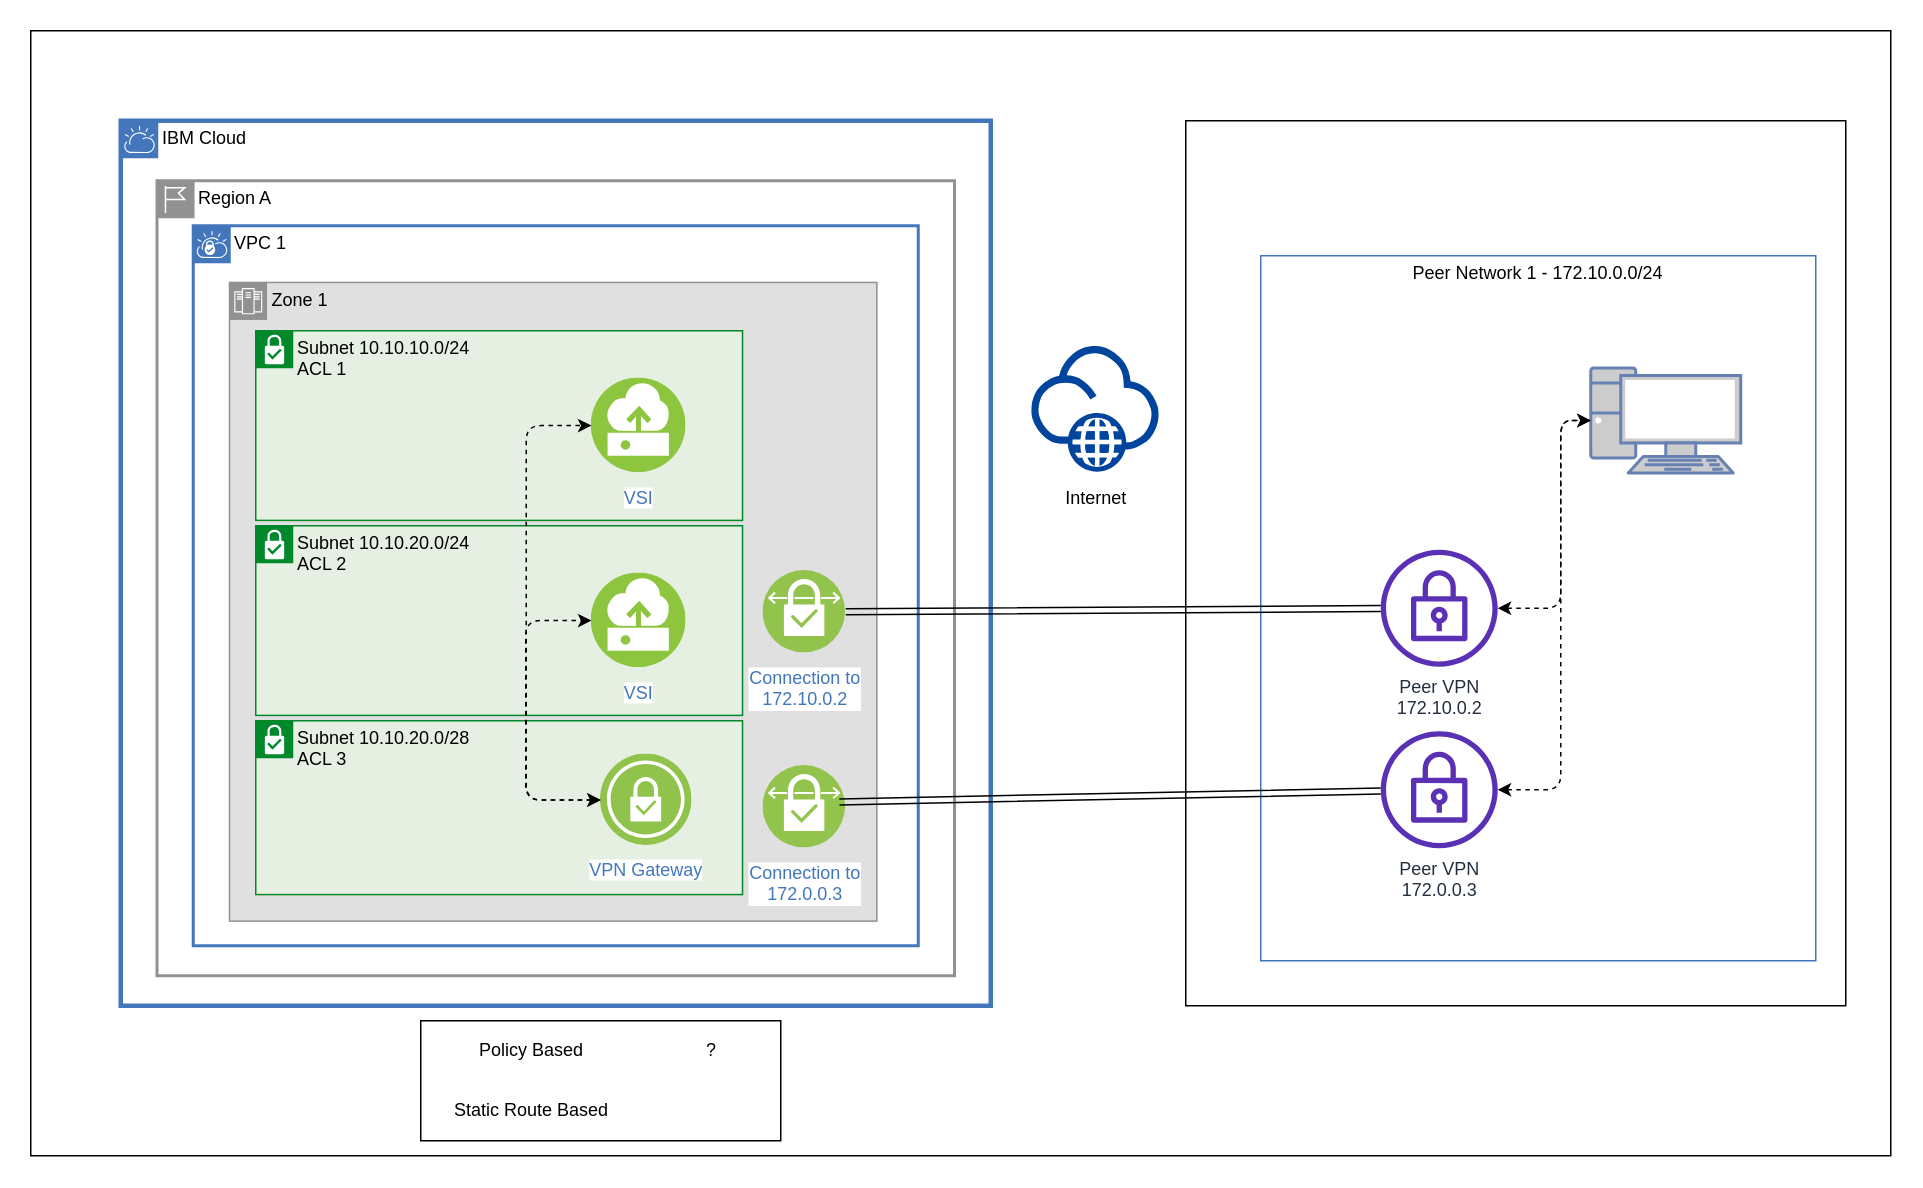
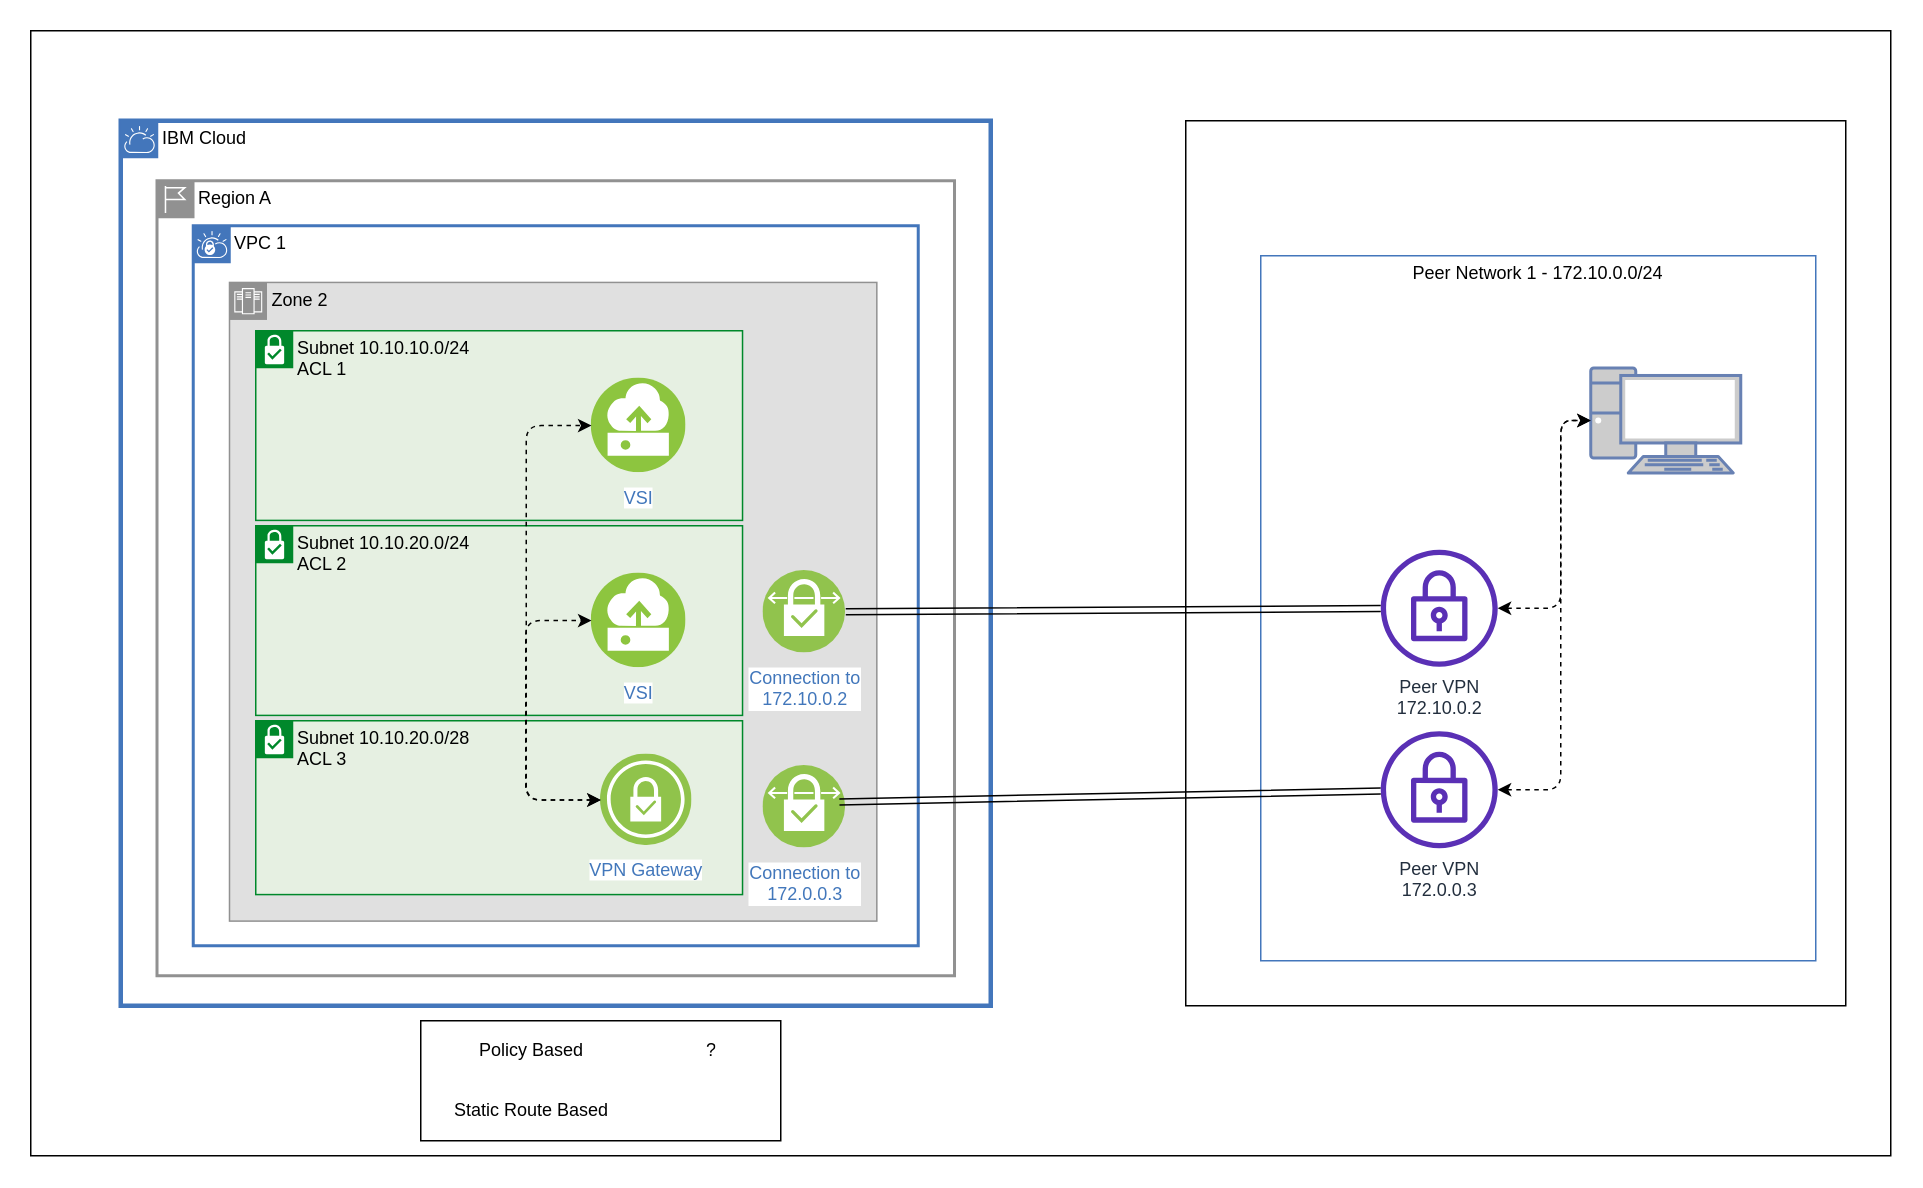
- <mxCell id="8" value="Zone 1" style="shape=mxgraph.ibm.box;prType=zone;fontStyle=0;verticalAlign=top;align=left;spacingLeft=32;spacingTop=4;fillColor=#E0E0E0;rounded=0;whiteSpace=wrap;html=1;strokeColor=#919191;strokeWidth=1;dashed=0;container=0;spacing=-4;collapsible=0;expand=0;recursiveResize=0;" parent="7" vertex="1"><mxGeometry x="24.167" y="37.792" width="431.548" height="425.78" as="geometry" /></mxCell>
+ <mxCell id="8" value="Zone 2" style="shape=mxgraph.ibm.box;prType=zone;fontStyle=0;verticalAlign=top;align=left;spacingLeft=32;spacingTop=4;fillColor=#E0E0E0;rounded=0;whiteSpace=wrap;html=1;strokeColor=#919191;strokeWidth=1;dashed=0;container=0;spacing=-4;collapsible=0;expand=0;recursiveResize=0;" parent="7" vertex="1"><mxGeometry x="24.167" y="37.792" width="431.548" height="425.78" as="geometry" /></mxCell>
- <mxCell id="28" value="Internet" style="aspect=fixed;perimeter=ellipsePerimeter;html=1;align=center;shadow=0;dashed=0;labelBackgroundColor=#ffffff;fontSize=12;spacingTop=3;image;image=img/lib/ibm/vpc/Internet.svg;" parent="3" vertex="1"><mxGeometry x="457.5" y="150" width="85" height="85" as="geometry" /></mxCell>
